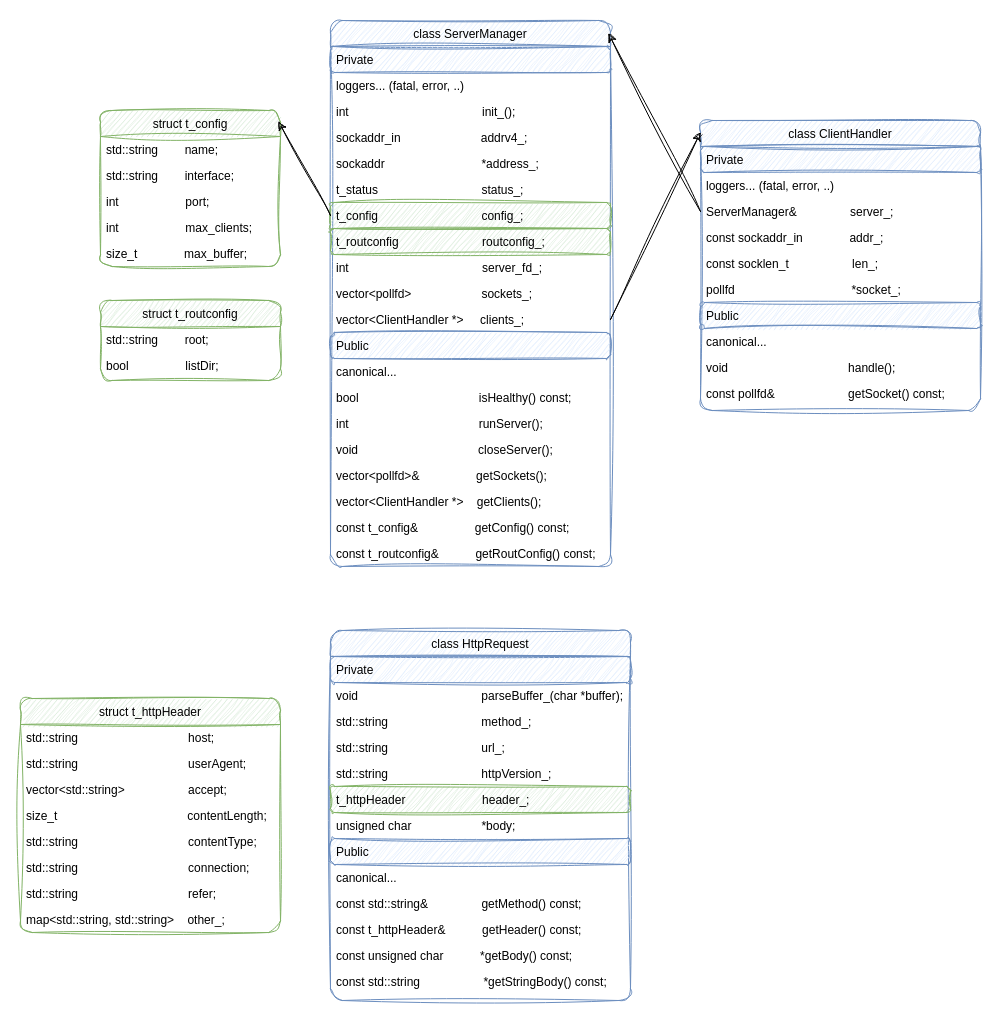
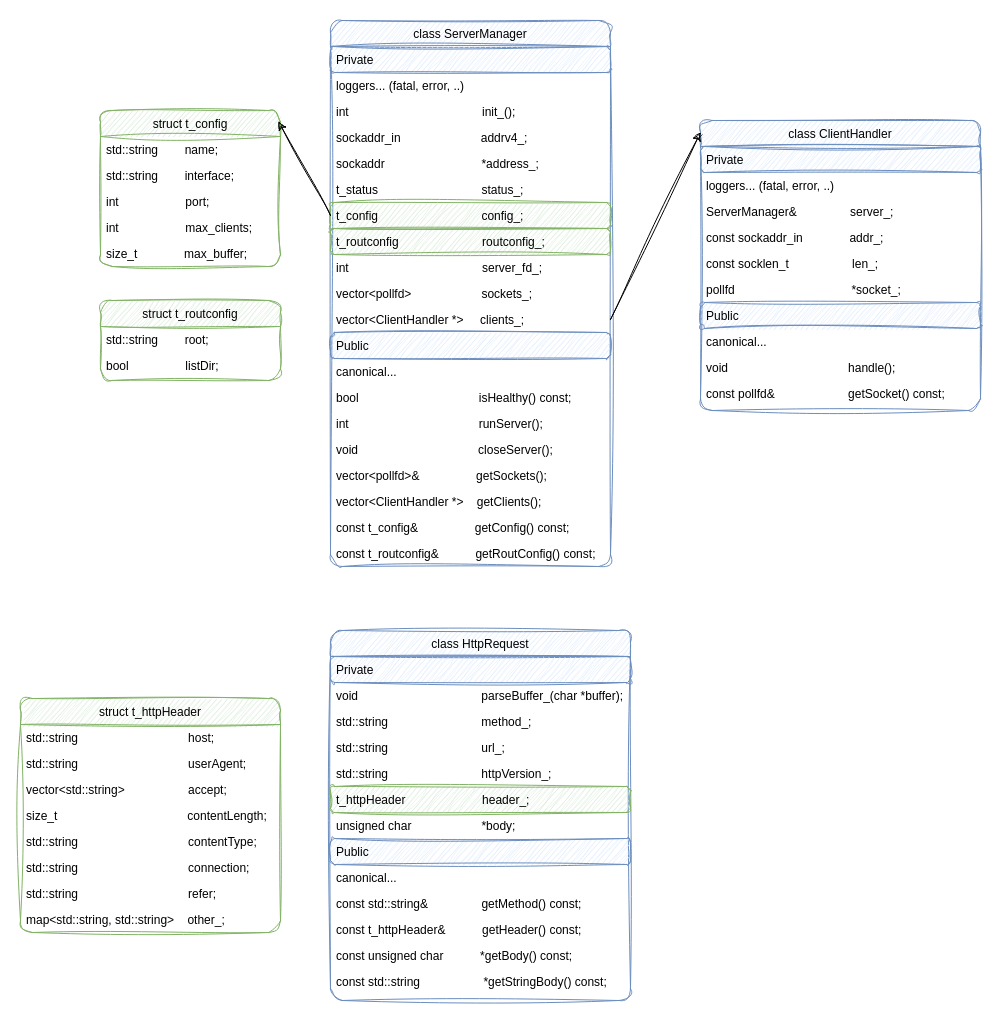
- <mxCell id="34" style="rounded=0;orthogonalLoop=1;jettySize=auto;html=1;entryX=0.993;entryY=0.024;entryDx=0;entryDy=0;entryPerimeter=0;exitX=0;exitY=0.5;exitDx=0;exitDy=0;sketch=1;curveFitting=1;jiggle=2;" edge="1" parent="1" source="26" target="2"><mxGeometry relative="1" as="geometry" /></mxCell>
